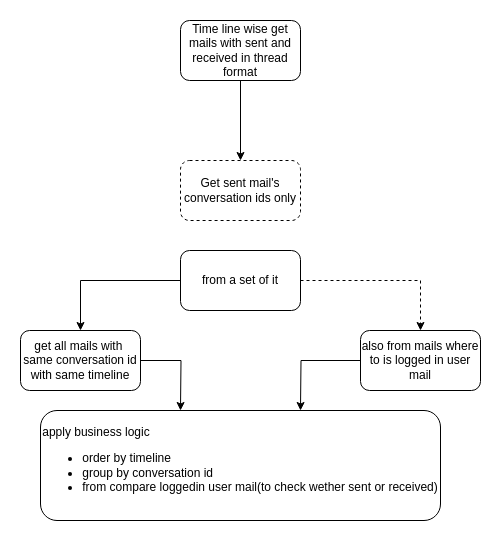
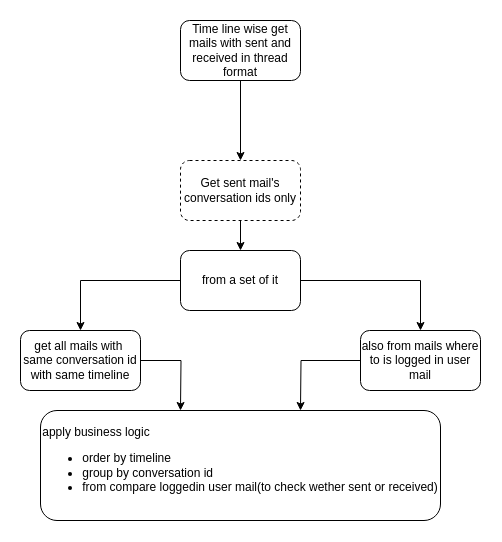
+ <mxCell id="4" value="" style="edgeStyle=orthogonalEdgeStyle;rounded=0;orthogonalLoop=1;jettySize=auto;html=1;" edge="1" parent="1" source="5" target="8"><mxGeometry relative="1" as="geometry" /></mxCell>
- <mxCell id="7" value="" style="edgeStyle=orthogonalEdgeStyle;rounded=0;orthogonalLoop=1;jettySize=auto;html=1;dashed=1;" edge="1" parent="1" source="8" target="12"><mxGeometry relative="1" as="geometry" /></mxCell>
+ <mxCell id="7" value="" style="edgeStyle=orthogonalEdgeStyle;rounded=0;orthogonalLoop=1;jettySize=auto;html=1;" edge="1" parent="1" source="8" target="12"><mxGeometry relative="1" as="geometry" /></mxCell>
